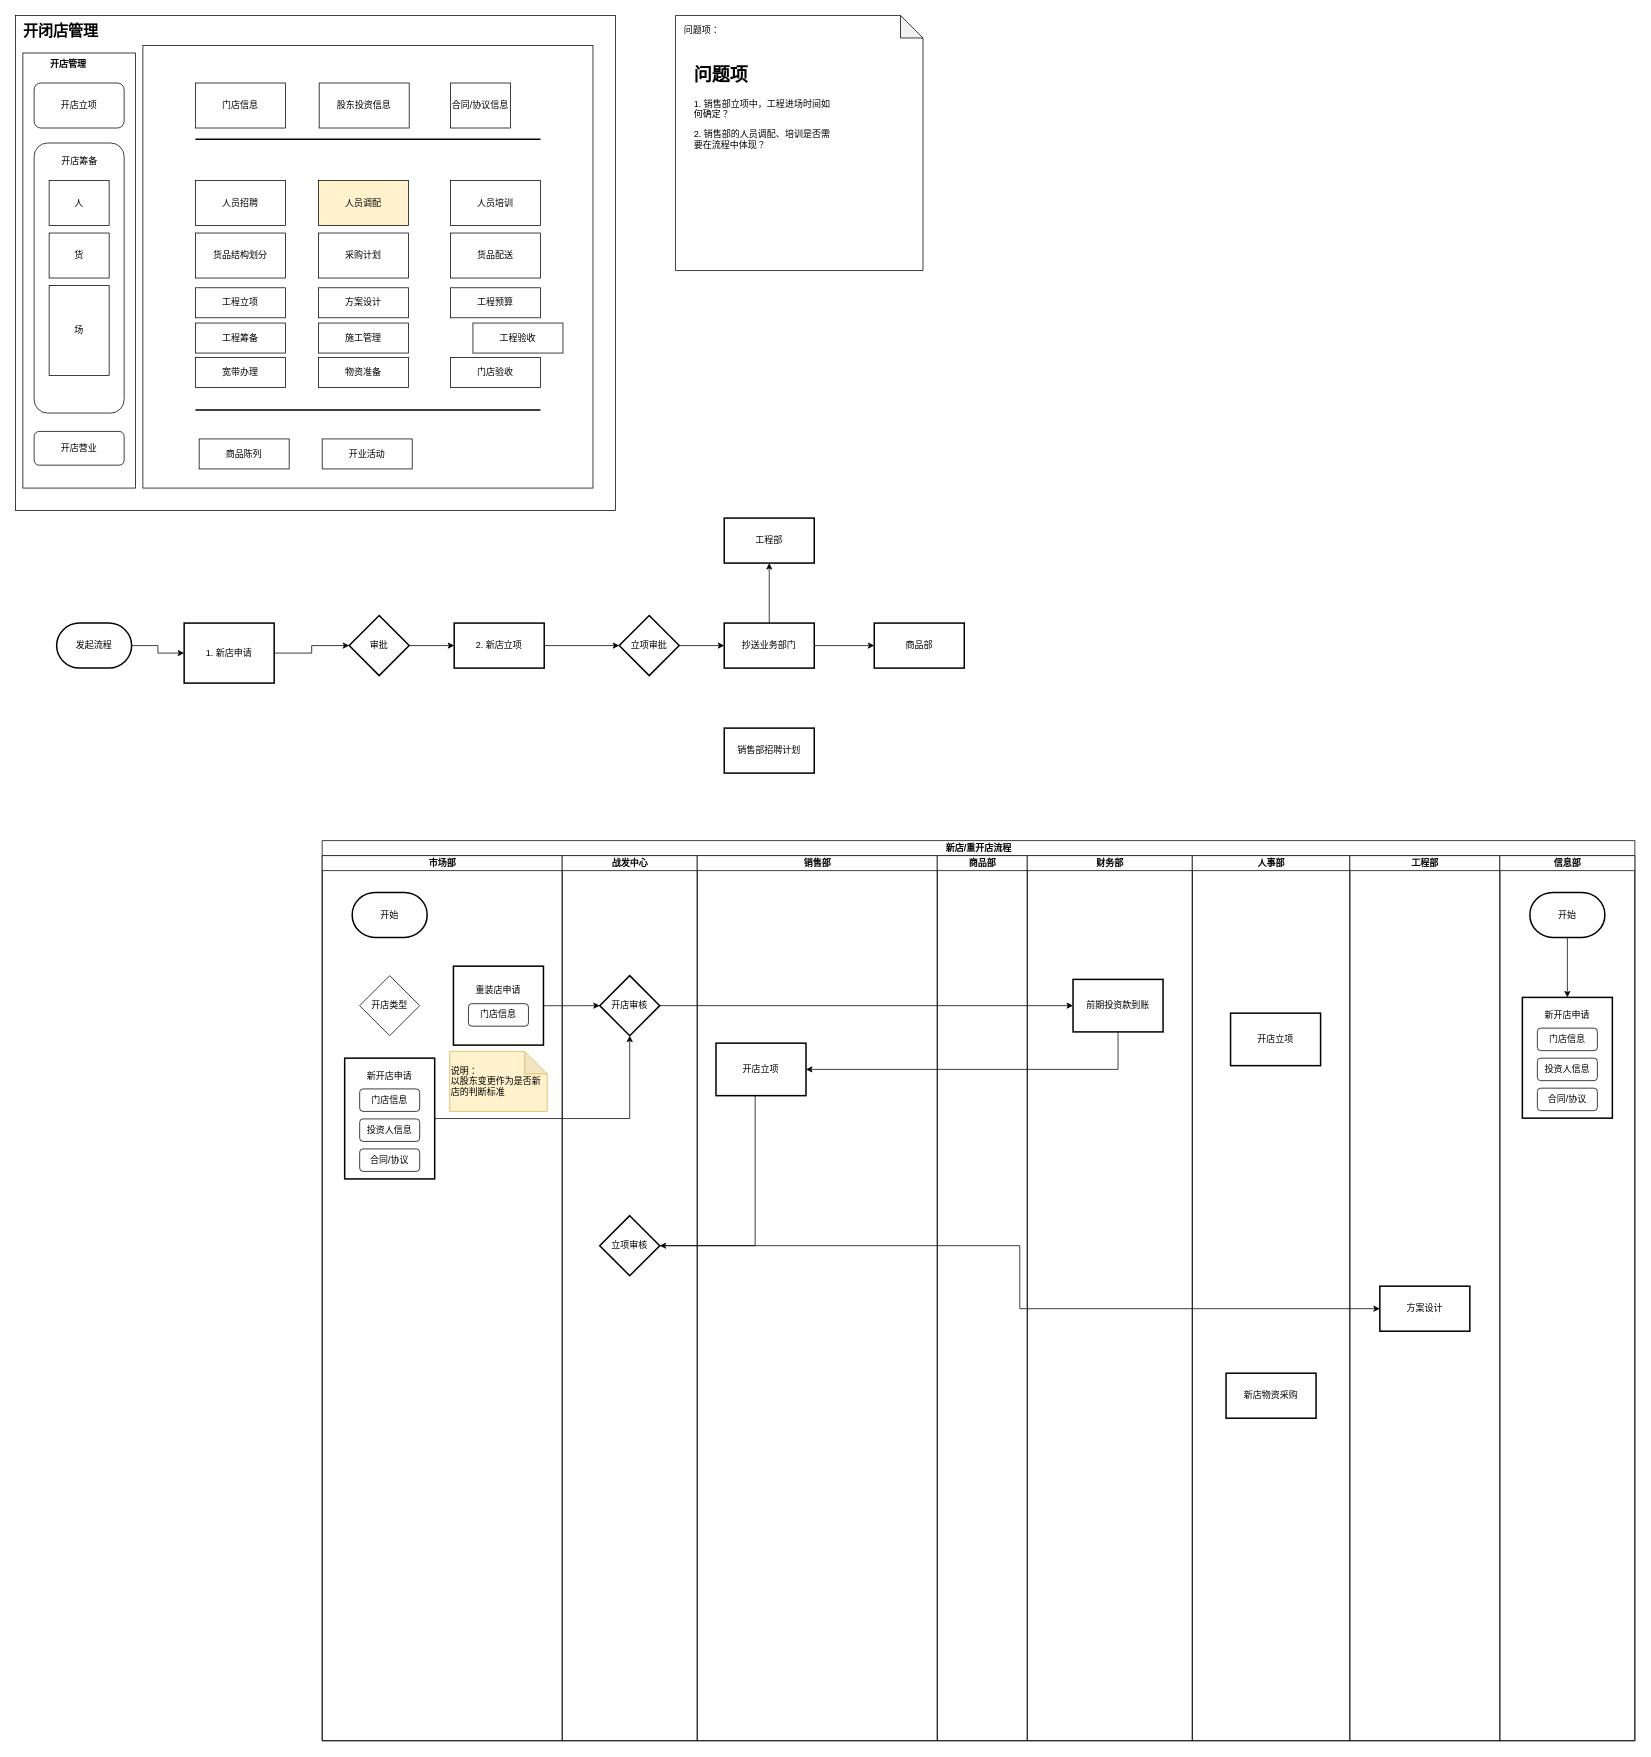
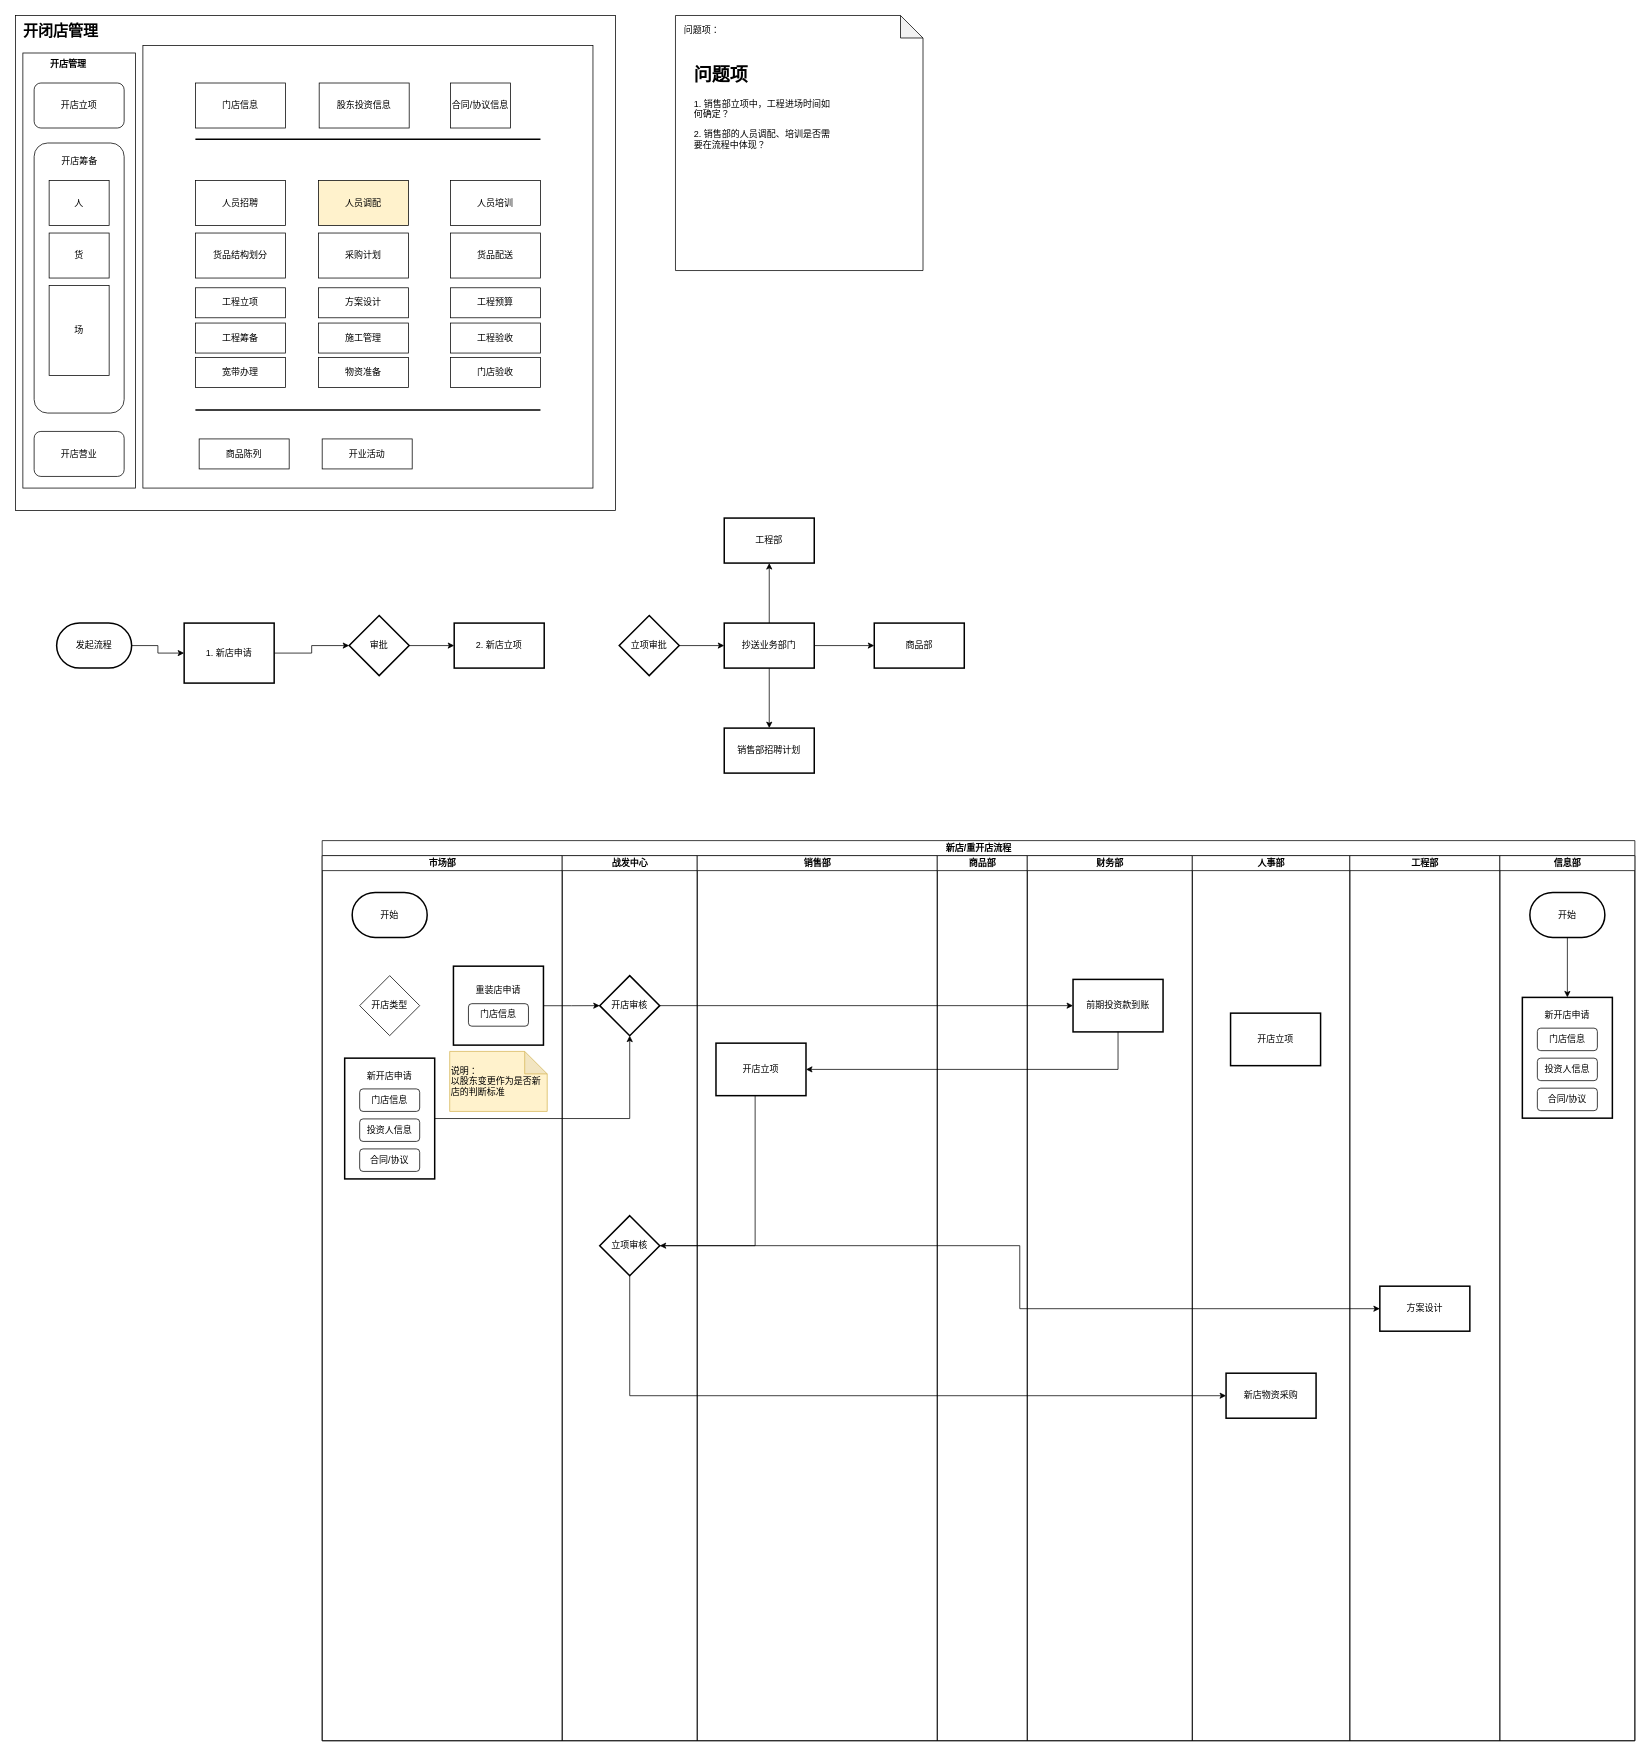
- <mxCell id="30" value="工程验收" style="whiteSpace=wrap;html=1;" vertex="1" parent="1"><mxGeometry x="630" y="430" width="120" height="40" as="geometry" /></mxCell>
+ <mxCell id="30" value="工程验收" style="whiteSpace=wrap;html=1;" vertex="1" parent="1"><mxGeometry x="600" y="430" width="120" height="40" as="geometry" /></mxCell>
- <mxCell id="12" value="开店营业" style="rounded=1;whiteSpace=wrap;html=1;" vertex="1" parent="1"><mxGeometry x="45" y="574.5" width="120" height="45" as="geometry" /></mxCell>
+ <mxCell id="12" value="开店营业" style="rounded=1;whiteSpace=wrap;html=1;" vertex="1" parent="1"><mxGeometry x="45" y="574.5" width="120" height="60" as="geometry" /></mxCell>
- <mxCell id="45" value="" style="edgeStyle=orthogonalEdgeStyle;rounded=0;orthogonalLoop=1;jettySize=auto;html=1;" edge="1" parent="1" source="46" target="48"><mxGeometry relative="1" as="geometry" /></mxCell>
+ <mxCell id="49" value="" style="edgeStyle=orthogonalEdgeStyle;rounded=0;orthogonalLoop=1;jettySize=auto;html=1;" edge="1" parent="1" source="52" target="53"><mxGeometry relative="1" as="geometry" /></mxCell>
+ <mxCell id="90" value="" style="edgeStyle=orthogonalEdgeStyle;rounded=0;orthogonalLoop=1;jettySize=auto;html=1;exitX=0.5;exitY=1;exitDx=0;exitDy=0;entryX=0;entryY=0.5;entryDx=0;entryDy=0;" edge="1" parent="56" source="69" target="76"><mxGeometry relative="1" as="geometry" /></mxCell>
